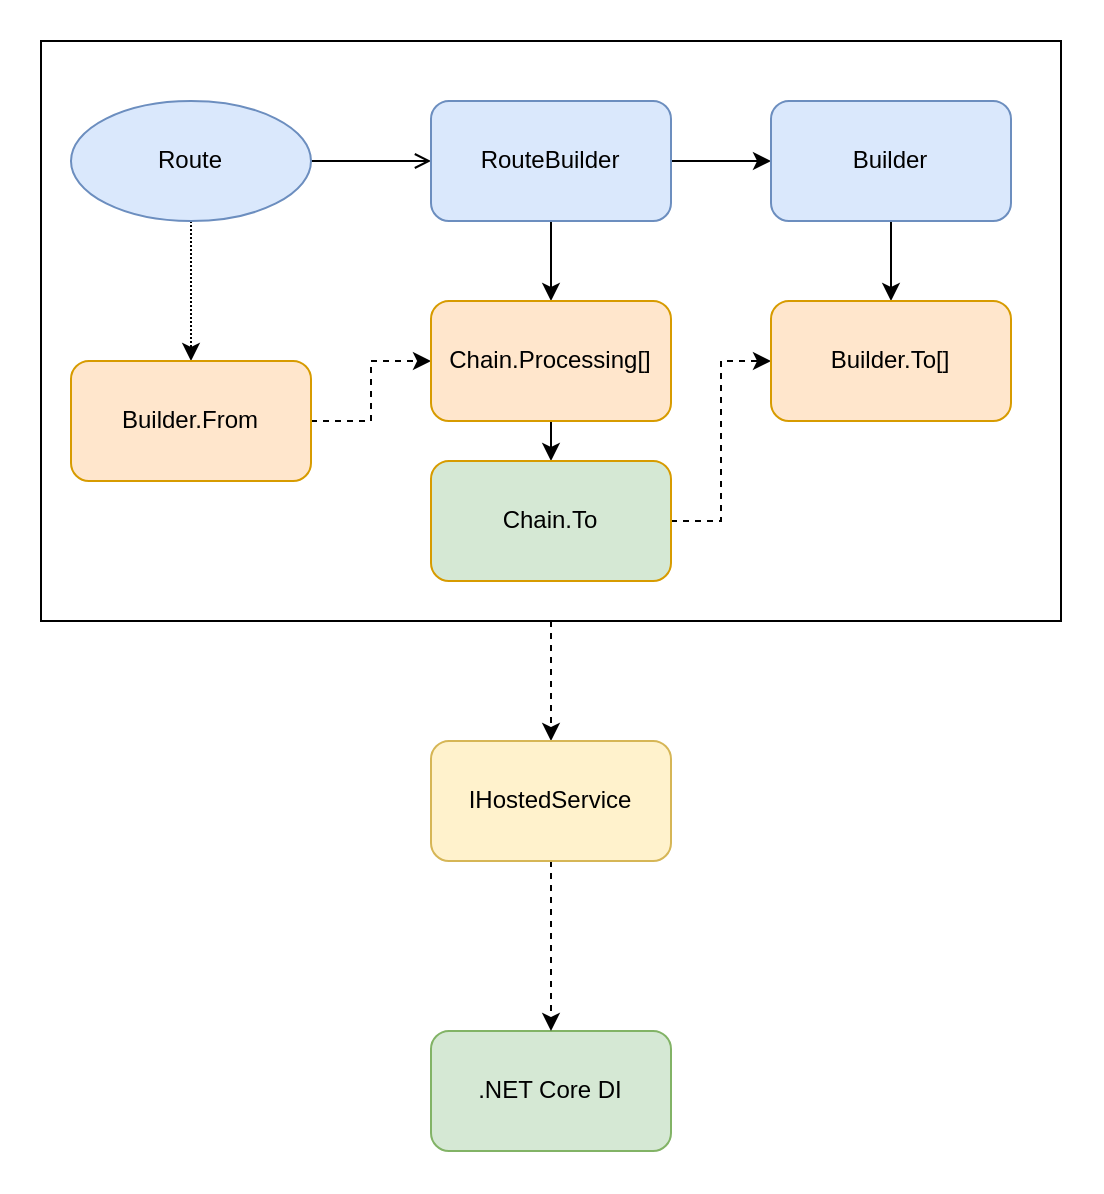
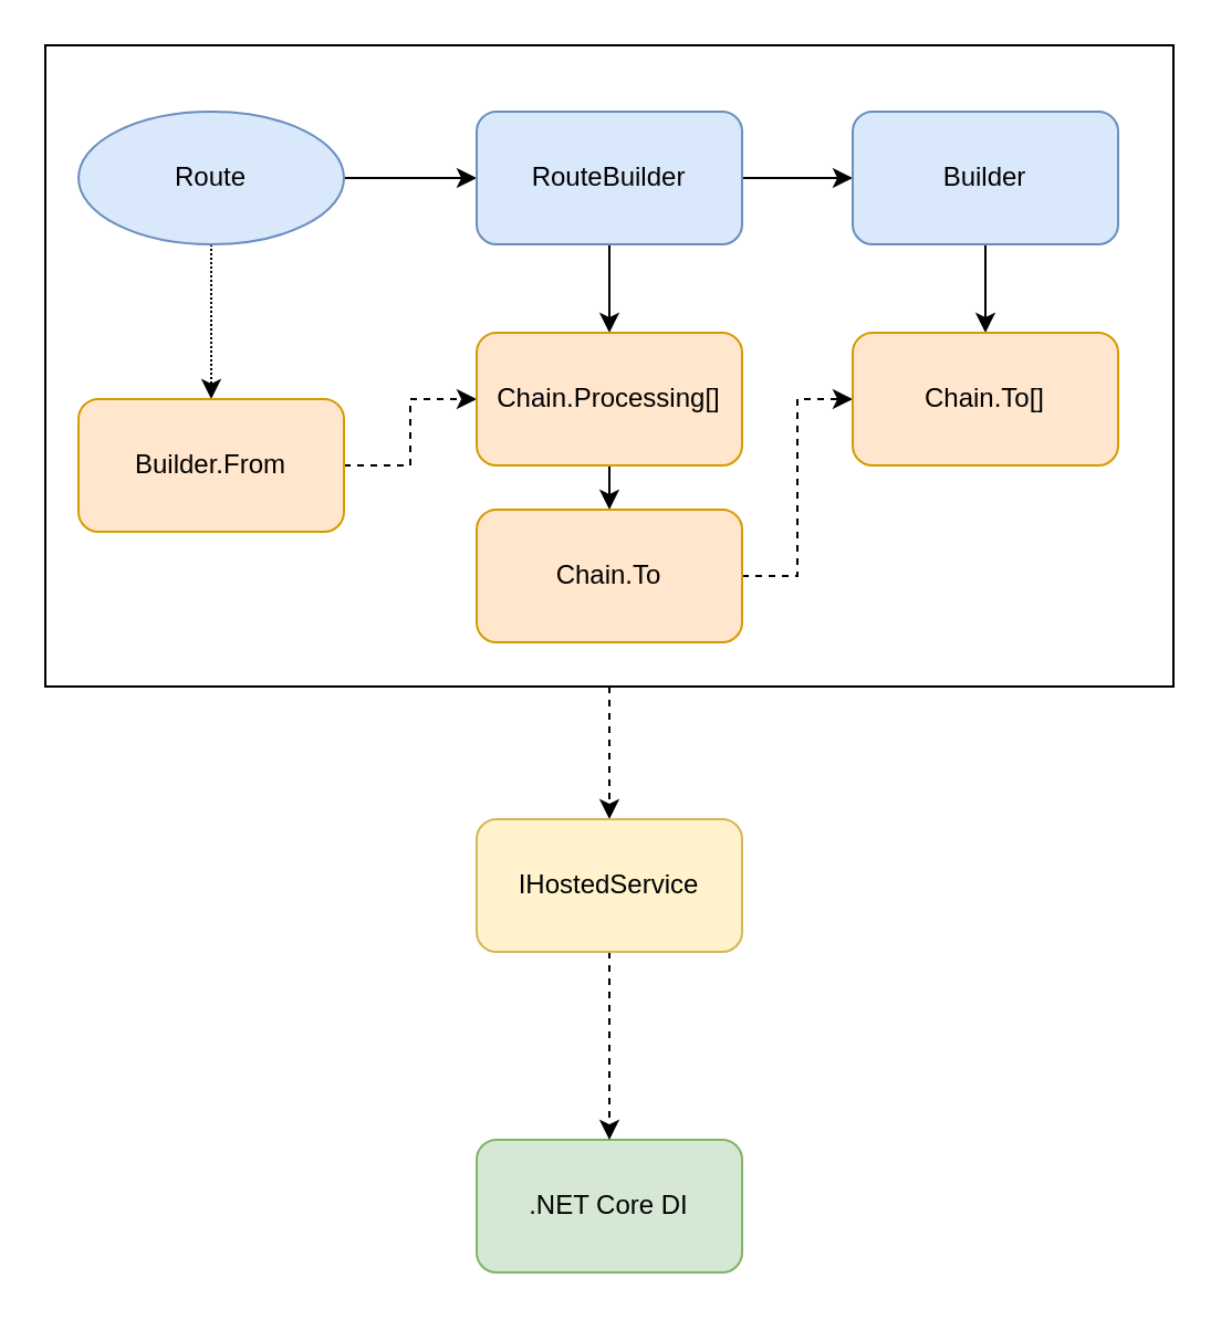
- <mxCell id="5" value="" style="edgeStyle=orthogonalEdgeStyle;rounded=0;orthogonalLoop=1;jettySize=auto;html=1;endArrow=open;" edge="1" parent="1" source="7" target="10"><mxGeometry relative="1" as="geometry" /></mxCell>
+ <mxCell id="5" value="" style="edgeStyle=orthogonalEdgeStyle;rounded=0;orthogonalLoop=1;jettySize=auto;html=1;" edge="1" parent="1" source="7" target="10"><mxGeometry relative="1" as="geometry" /></mxCell>
- <mxCell id="19" value="Builder.To[]" style="rounded=1;whiteSpace=wrap;html=1;fillColor=#ffe6cc;strokeColor=#d79b00;" vertex="1" parent="1"><mxGeometry x="385" y="150" width="120" height="60" as="geometry" /></mxCell>
+ <mxCell id="19" value="Chain.To[]" style="rounded=1;whiteSpace=wrap;html=1;fillColor=#ffe6cc;strokeColor=#d79b00;" vertex="1" parent="1"><mxGeometry x="385" y="150" width="120" height="60" as="geometry" /></mxCell>
- <mxCell id="18" value="Chain.To" style="rounded=1;whiteSpace=wrap;html=1;fillColor=#d5e8d4;strokeColor=#d79b00;" vertex="1" parent="1"><mxGeometry x="215" y="230" width="120" height="60" as="geometry" /></mxCell>
+ <mxCell id="18" value="Chain.To" style="rounded=1;whiteSpace=wrap;html=1;fillColor=#ffe6cc;strokeColor=#d79b00;" vertex="1" parent="1"><mxGeometry x="215" y="230" width="120" height="60" as="geometry" /></mxCell>
